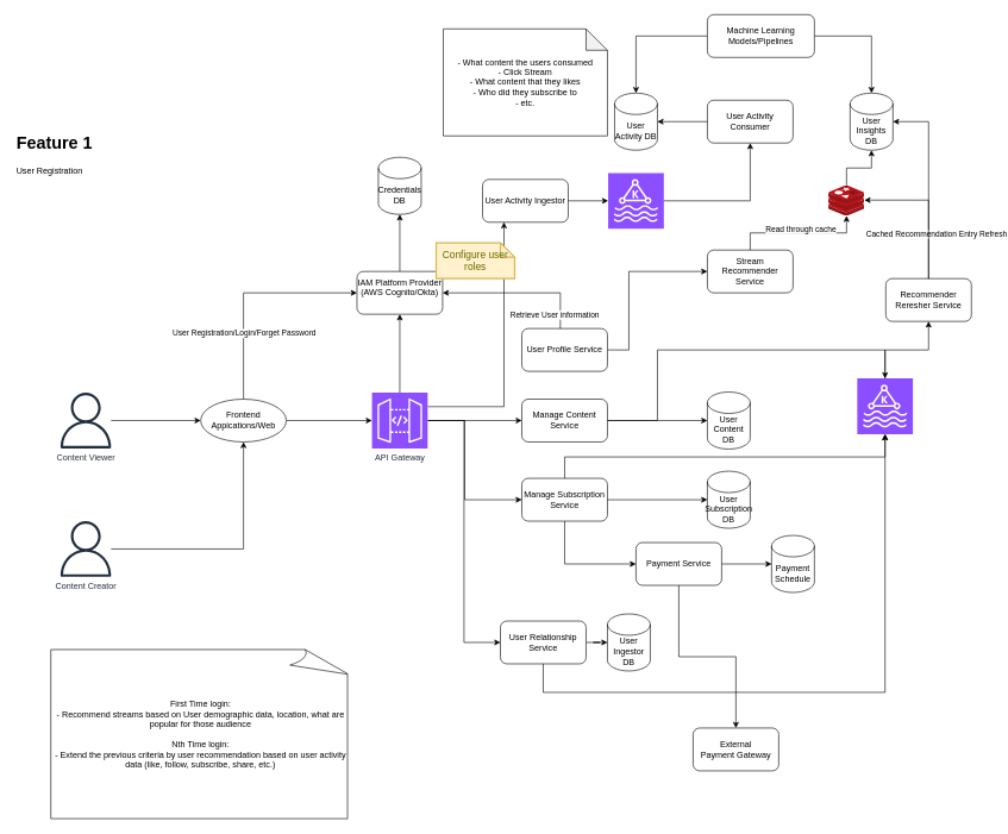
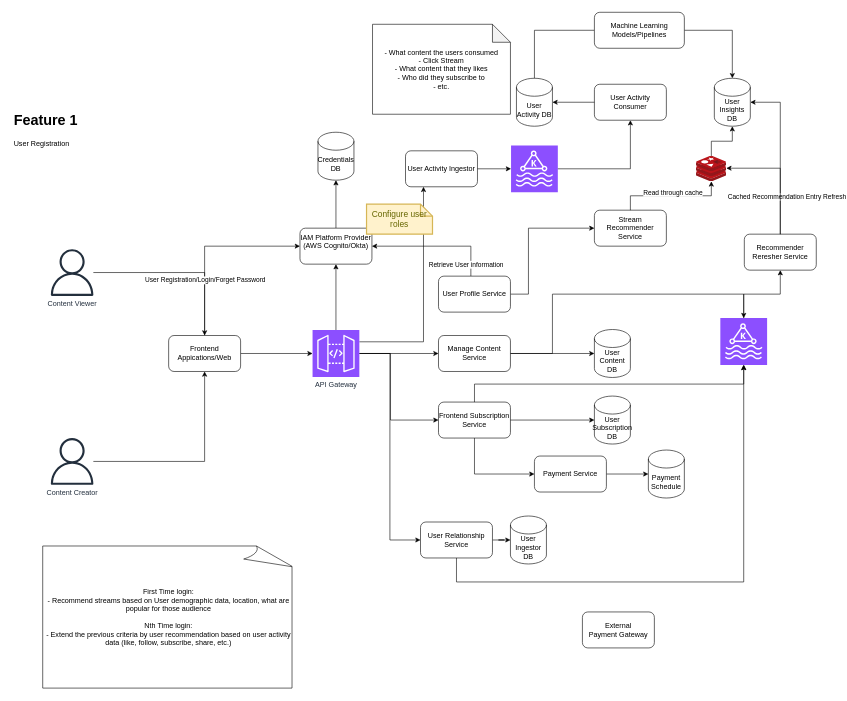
- <mxCell id="43" style="edgeStyle=orthogonalEdgeStyle;rounded=0;orthogonalLoop=1;jettySize=auto;html=1;" parent="1" source="45" target="22" edge="1"><mxGeometry relative="1" as="geometry" /></mxCell>
+ <mxCell id="43" style="edgeStyle=orthogonalEdgeStyle;rounded=0;orthogonalLoop=1;jettySize=auto;html=1;endArrow=none;" parent="1" source="45" target="22" edge="1"><mxGeometry relative="1" as="geometry" /></mxCell>
- <mxCell id="4" value="Content Viewer" style="sketch=0;outlineConnect=0;fontColor=#232F3E;gradientColor=none;fillColor=#232F3D;strokeColor=none;dashed=0;verticalLabelPosition=bottom;verticalAlign=top;align=center;html=1;fontSize=12;fontStyle=0;aspect=fixed;pointerEvents=1;shape=mxgraph.aws4.user;" parent="1" vertex="1"><mxGeometry x="80" y="550" width="78" height="78" as="geometry" /></mxCell>
+ <mxCell id="4" value="Content Viewer" style="sketch=0;outlineConnect=0;fontColor=#232F3E;gradientColor=none;fillColor=#232F3D;strokeColor=none;dashed=0;verticalLabelPosition=bottom;verticalAlign=top;align=center;html=1;fontSize=12;fontStyle=0;aspect=fixed;pointerEvents=1;shape=mxgraph.aws4.user;" parent="1" vertex="1"><mxGeometry x="80" y="415" width="78" height="78" as="geometry" /></mxCell>
- <mxCell id="14" value="Frontend Appications/Web" style="ellipse;whiteSpace=wrap;html=1;" parent="1" vertex="1"><mxGeometry x="280" y="559" width="120" height="60" as="geometry" /></mxCell>
+ <mxCell id="14" value="Frontend Appications/Web" style="rounded=1;whiteSpace=wrap;html=1;" parent="1" vertex="1"><mxGeometry x="280" y="559" width="120" height="60" as="geometry" /></mxCell>
- <mxCell id="30" value="Manage Subscription Service" style="rounded=1;whiteSpace=wrap;html=1;" parent="1" vertex="1"><mxGeometry x="730" y="670" width="120" height="60" as="geometry" /></mxCell>
+ <mxCell id="30" value="Frontend Subscription Service" style="rounded=1;whiteSpace=wrap;html=1;" parent="1" vertex="1"><mxGeometry x="730" y="670" width="120" height="60" as="geometry" /></mxCell>
- <mxCell id="37" style="edgeStyle=orthogonalEdgeStyle;rounded=0;orthogonalLoop=1;jettySize=auto;html=1;exitX=0.5;exitY=1;exitDx=0;exitDy=0;" parent="1" source="38" target="40" edge="1"><mxGeometry relative="1" as="geometry"><mxPoint x="1090" y="890" as="targetPoint" /></mxGeometry></mxCell>
